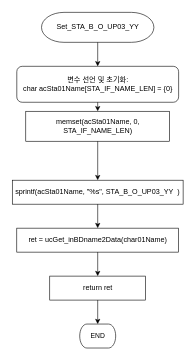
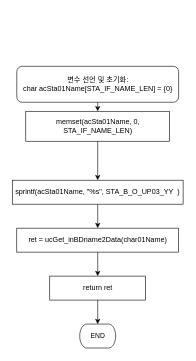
- <mxCell id="2" value="&lt;div style=&quot;&quot;&gt;&lt;font style=&quot;direction: ltr; line-height: 120%; opacity: 1;&quot;&gt;Set_STA_B_O_UP03_YY&lt;/font&gt;&lt;/div&gt;" style="verticalAlign=middle;align=center;overflow=width;vsdxID=2;fillColor=#FFFFFF;gradientColor=none;shape=stencil(tVLLDsIgEPwajiQIMfFe638Qu22JCM2Ctv69kK0Rm9qDibeZndkXC1NV6PUATIoQ0V9gNE3smToyKY3rAU1MiKmaqar1CB36m2uIDzo7M7r6e64wUZ4UOUWKB9GdIH4irzWu8B42vRrPScNFXZzN+5mvl3qJXE8mcPRRR+Pdh2Y1dsBTE95a3c0TkBRGgKEIb6wg1/r+ssCXd/vLCgm8z9caa+n6pb48dwrRV1H1Ew==);strokeColor=#000000;spacingTop=-1;spacingBottom=-1;spacingLeft=-1;spacingRight=-1;points=[[0.5,1,0],[0.5,0,0],[0,0.5,0],[1,0.5,0]];labelBackgroundColor=none;rounded=0;html=1;whiteSpace=wrap;strokeWidth=1;fontStyle=0" parent="1" vertex="1"><mxGeometry x="68.75" y="20" width="187.5" height="50" as="geometry" /></mxCell>
- <mxCell id="9" value="" style="endArrow=classic;html=1;rounded=0;exitX=0.5;exitY=1;exitDx=0;exitDy=0;exitPerimeter=0;entryX=0.5;entryY=0;entryDx=0;entryDy=0;" parent="1" source="2" target="3" edge="1"><mxGeometry width="50" height="50" relative="1" as="geometry"><mxPoint x="162.5" y="90" as="sourcePoint" /><mxPoint x="162.5" y="110" as="targetPoint" /></mxGeometry></mxCell>
